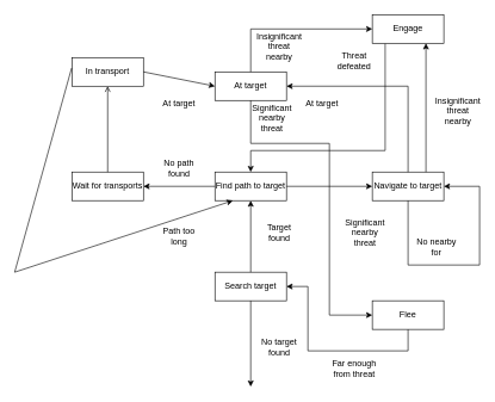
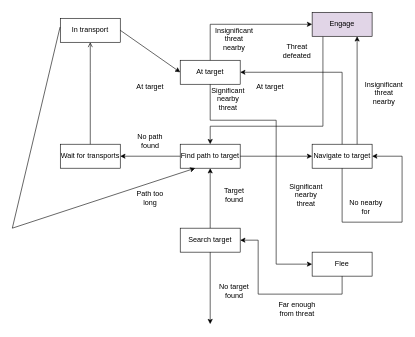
- <mxCell id="23" value="Engage" style="whiteSpace=wrap;html=1;align=center;" vertex="1" parent="1"><mxGeometry x="520" y="20" width="100" height="40" as="geometry" /></mxCell>
+ <mxCell id="23" value="Engage" style="whiteSpace=wrap;html=1;align=center;fillColor=#e1d5e7;" vertex="1" parent="1"><mxGeometry x="520" y="20" width="100" height="40" as="geometry" /></mxCell>
- <mxCell id="34" value="In transport" style="whiteSpace=wrap;html=1;align=center;" vertex="1" parent="1"><mxGeometry x="100" y="80" width="100" height="40" as="geometry" /></mxCell>
+ <mxCell id="34" value="In transport" style="whiteSpace=wrap;html=1;align=center;" vertex="1" parent="1"><mxGeometry x="100" y="30" width="100" height="40" as="geometry" /></mxCell>
